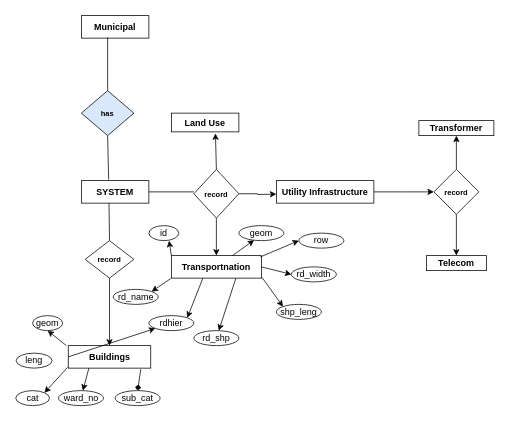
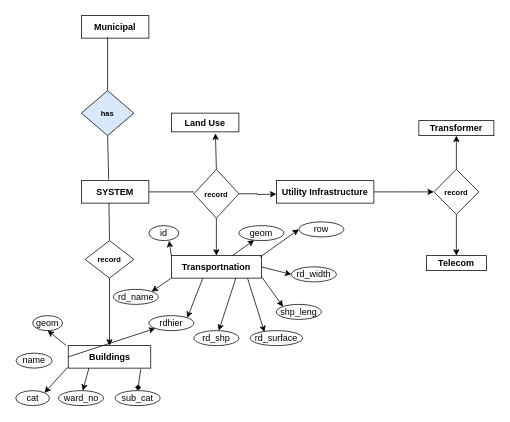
- <mxCell id="39" value="row" style="ellipse;whiteSpace=wrap;html=1;" vertex="1" parent="1"><mxGeometry x="398" y="310" width="60" height="20" as="geometry" /></mxCell>
+ <mxCell id="39" value="row" style="ellipse;whiteSpace=wrap;html=1;" vertex="1" parent="1"><mxGeometry x="398" y="295" width="60" height="20" as="geometry" /></mxCell>
+ <mxCell id="51" value="" style="endArrow=classic;html=1;exitX=0.847;exitY=1.02;exitDx=0;exitDy=0;exitPerimeter=0;entryX=0.273;entryY=0.09;entryDx=0;entryDy=0;entryPerimeter=0;" edge="1" parent="1" source="17" target="43"><mxGeometry width="50" height="50" relative="1" as="geometry"><mxPoint x="18" y="610" as="sourcePoint" /><mxPoint x="68" y="560" as="targetPoint" /></mxGeometry></mxCell>
+ <mxCell id="43" value="rd_surface" style="ellipse;whiteSpace=wrap;html=1;" vertex="1" parent="1"><mxGeometry x="333" y="440" width="70" height="20" as="geometry" /></mxCell>
- <mxCell id="27" value="leng" style="ellipse;whiteSpace=wrap;html=1;" vertex="1" parent="1"><mxGeometry x="21" y="470" width="48" height="20" as="geometry" /></mxCell>
+ <mxCell id="27" value="name" style="ellipse;whiteSpace=wrap;html=1;" vertex="1" parent="1"><mxGeometry x="21" y="470" width="48" height="20" as="geometry" /></mxCell>
